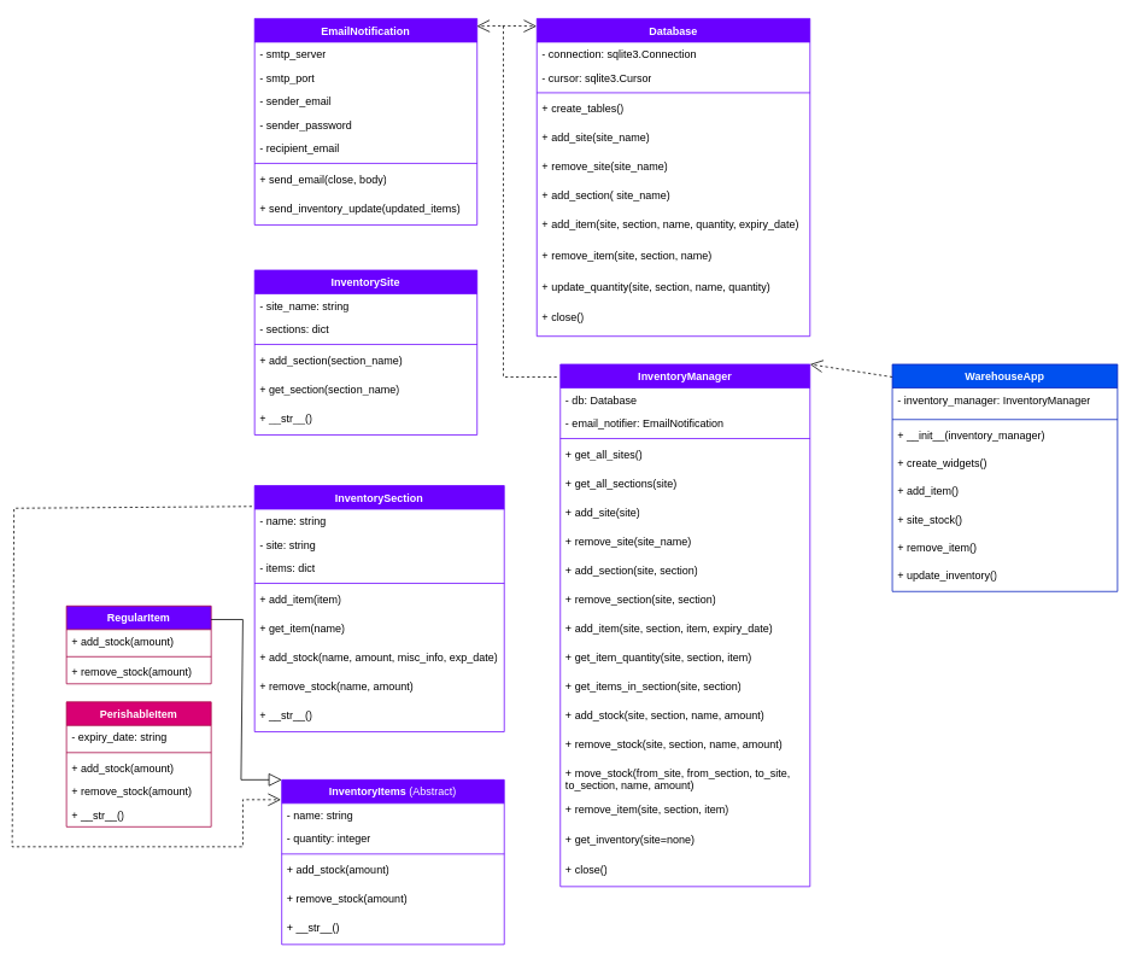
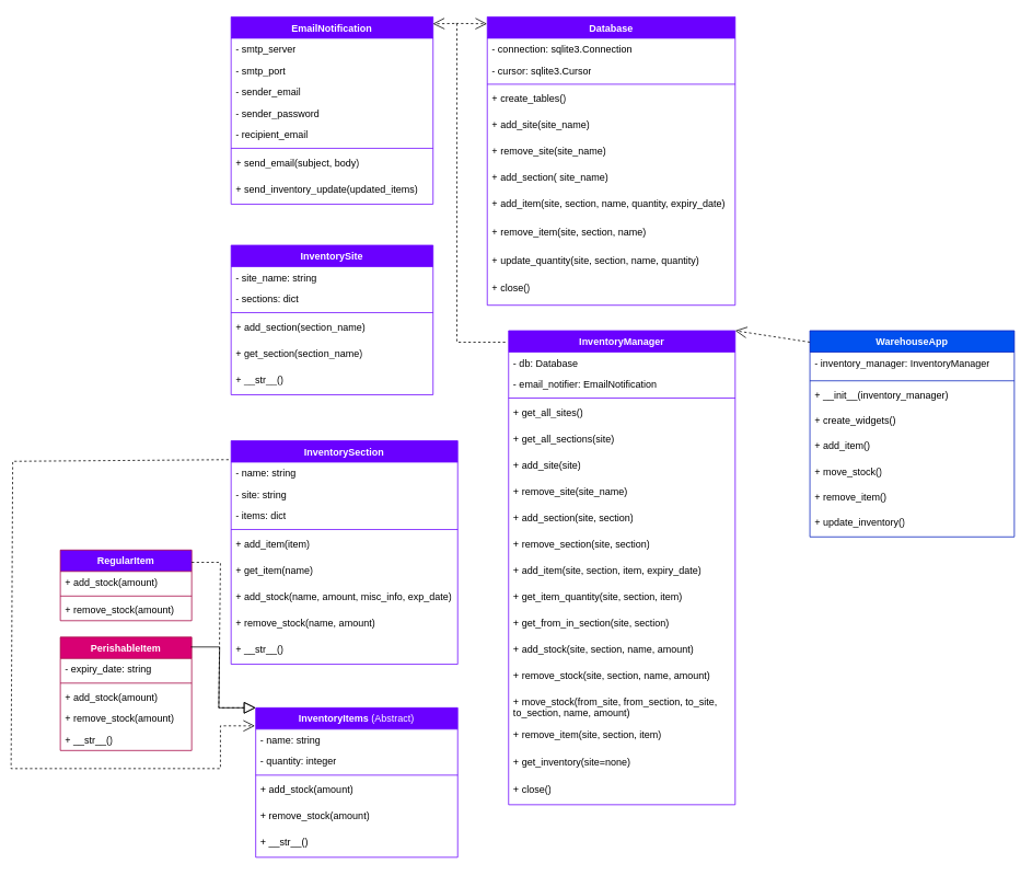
- <mxCell id="88" value="+ send_email(close, body)" style="text;strokeColor=none;fillColor=none;align=left;verticalAlign=top;spacingLeft=4;spacingRight=4;overflow=hidden;rotatable=0;points=[[0,0.5],[1,0.5]];portConstraint=eastwest;whiteSpace=wrap;html=1;" vertex="1" parent="81"><mxGeometry y="164" width="246" height="32" as="geometry" /></mxCell>
+ <mxCell id="88" value="+ send_email(subject, body)" style="text;strokeColor=none;fillColor=none;align=left;verticalAlign=top;spacingLeft=4;spacingRight=4;overflow=hidden;rotatable=0;points=[[0,0.5],[1,0.5]];portConstraint=eastwest;whiteSpace=wrap;html=1;" vertex="1" parent="81"><mxGeometry y="164" width="246" height="32" as="geometry" /></mxCell>
- <mxCell id="9" value="+ site_stock()" style="text;strokeColor=none;fillColor=none;align=left;verticalAlign=top;spacingLeft=4;spacingRight=4;overflow=hidden;rotatable=0;points=[[0,0.5],[1,0.5]];portConstraint=eastwest;whiteSpace=wrap;html=1;" vertex="1" parent="2"><mxGeometry y="158" width="249" height="31" as="geometry" /></mxCell>
+ <mxCell id="9" value="+ move_stock()" style="text;strokeColor=none;fillColor=none;align=left;verticalAlign=top;spacingLeft=4;spacingRight=4;overflow=hidden;rotatable=0;points=[[0,0.5],[1,0.5]];portConstraint=eastwest;whiteSpace=wrap;html=1;" vertex="1" parent="2"><mxGeometry y="158" width="249" height="31" as="geometry" /></mxCell>
- <mxCell id="31" value="" style="endArrow=block;endFill=0;endSize=12;html=1;rounded=0;fontSize=12;curved=0;entryX=0;entryY=0;entryDx=0;entryDy=0;exitX=1;exitY=0.174;exitDx=0;exitDy=0;exitPerimeter=0;jumpStyle=sharp;" edge="1" parent="1" source="12" target="24"><mxGeometry width="160" relative="1" as="geometry"><mxPoint x="177" y="1162.5" as="sourcePoint" /><mxPoint x="337" y="1162.5" as="targetPoint" /><Array as="points"><mxPoint x="215" y="684" /><mxPoint x="213" y="861" /></Array></mxGeometry></mxCell>
+ <mxCell id="31" value="" style="endArrow=block;endFill=0;endSize=12;html=1;rounded=0;fontSize=12;curved=0;entryX=0;entryY=0;entryDx=0;entryDy=0;exitX=1;exitY=0.174;exitDx=0;exitDy=0;exitPerimeter=0;jumpStyle=sharp;dashed=1;" edge="1" parent="1" source="12" target="24"><mxGeometry width="160" relative="1" as="geometry"><mxPoint x="177" y="1162.5" as="sourcePoint" /><mxPoint x="337" y="1162.5" as="targetPoint" /><Array as="points"><mxPoint x="215" y="684" /><mxPoint x="213" y="861" /></Array></mxGeometry></mxCell>
- <mxCell id="62" value="+ get_items_in_section(site, section)" style="text;strokeColor=none;fillColor=none;align=left;verticalAlign=top;spacingLeft=4;spacingRight=4;overflow=hidden;rotatable=0;points=[[0,0.5],[1,0.5]];portConstraint=eastwest;whiteSpace=wrap;html=1;" vertex="1" parent="50"><mxGeometry y="342" width="276" height="32" as="geometry" /></mxCell>
+ <mxCell id="62" value="+ get_from_in_section(site, section)" style="text;strokeColor=none;fillColor=none;align=left;verticalAlign=top;spacingLeft=4;spacingRight=4;overflow=hidden;rotatable=0;points=[[0,0.5],[1,0.5]];portConstraint=eastwest;whiteSpace=wrap;html=1;" vertex="1" parent="50"><mxGeometry y="342" width="276" height="32" as="geometry" /></mxCell>
+ <mxCell id="32" value="" style="endArrow=block;endFill=0;endSize=12;html=1;rounded=0;fontSize=12;curved=0;entryX=0;entryY=0;entryDx=0;entryDy=0;exitX=0.994;exitY=0.087;exitDx=0;exitDy=0;exitPerimeter=0;strokeColor=default;jumpStyle=sharp;" edge="1" parent="1" source="16" target="24"><mxGeometry width="160" relative="1" as="geometry"><mxPoint x="211" y="1106" as="sourcePoint" /><mxPoint x="317" y="1144" as="targetPoint" /><Array as="points"><mxPoint x="198" y="787" /><mxPoint x="214" y="787" /><mxPoint x="214" y="829" /><mxPoint x="213" y="861" /></Array></mxGeometry></mxCell>
